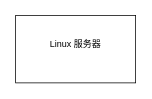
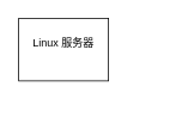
- <mxCell id="2" value="Linux 服务器&lt;br&gt;&lt;br&gt;" style="rounded=0;whiteSpace=wrap;html=1;" vertex="1" parent="1"><mxGeometry x="20" y="20" width="160" height="90" as="geometry" /></mxCell>
+ <mxCell id="2" value="Linux 服务器&lt;br&gt;&lt;br&gt;" style="rounded=0;whiteSpace=wrap;html=1;" vertex="1" parent="1"><mxGeometry x="20" y="20" width="100" height="70" as="geometry" /></mxCell>
